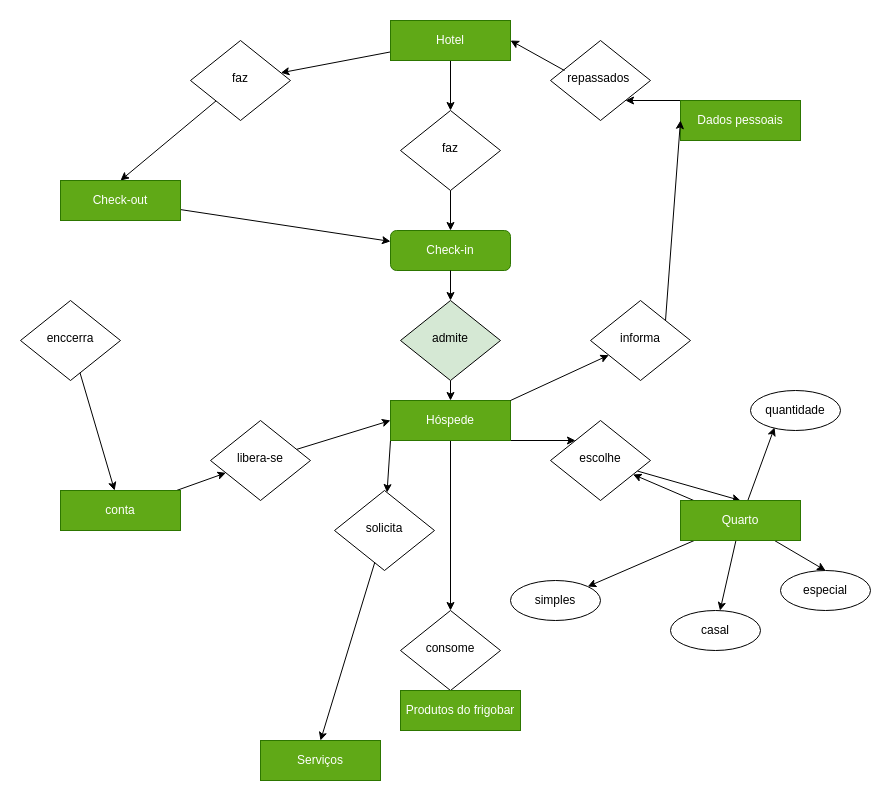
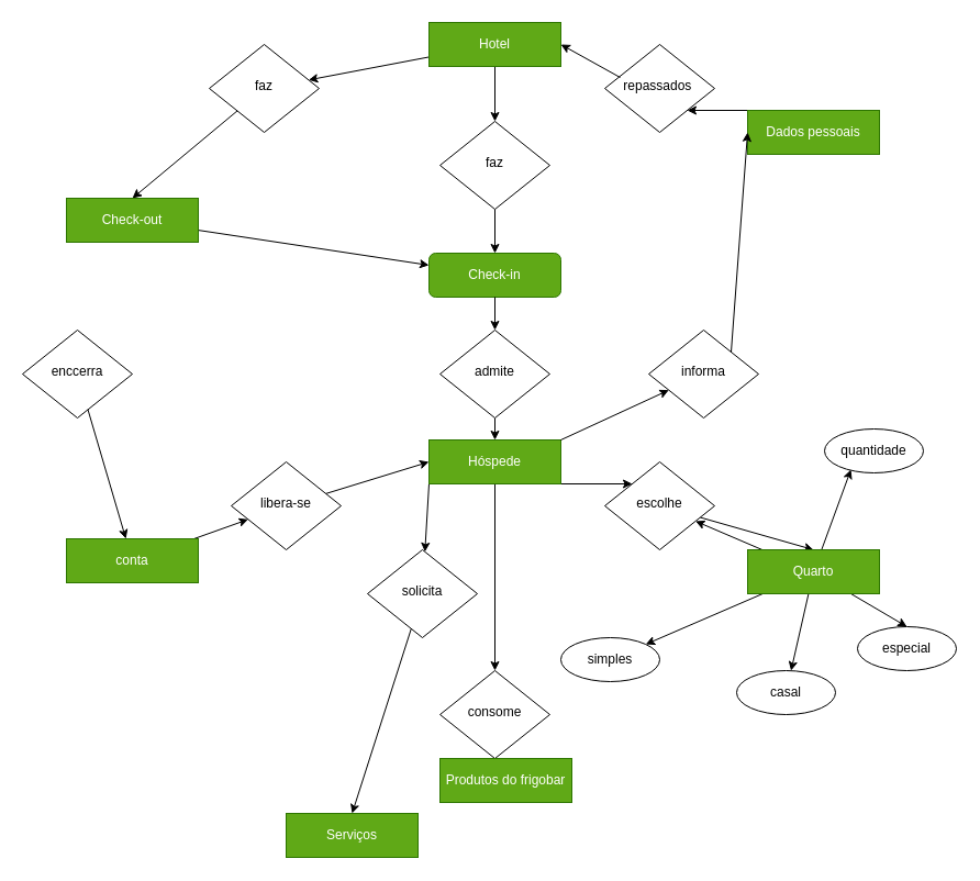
- <mxCell id="48" value="admite" style="rhombus;whiteSpace=wrap;html=1;shadow=0;fontFamily=Helvetica;fontSize=12;align=center;strokeWidth=1;spacing=6;spacingTop=-4;fillColor=#d5e8d4;" vertex="1" parent="1"><mxGeometry x="400" y="300" width="100" height="80" as="geometry" /></mxCell>
+ <mxCell id="48" value="admite" style="rhombus;whiteSpace=wrap;html=1;shadow=0;fontFamily=Helvetica;fontSize=12;align=center;strokeWidth=1;spacing=6;spacingTop=-4;" vertex="1" parent="1"><mxGeometry x="400" y="300" width="100" height="80" as="geometry" /></mxCell>
- <mxCell id="19" value="solicita" style="rhombus;whiteSpace=wrap;html=1;shadow=0;fontFamily=Helvetica;fontSize=12;align=center;strokeWidth=1;spacing=6;spacingTop=-4;" vertex="1" parent="1"><mxGeometry x="334" y="490" width="100" height="80" as="geometry" /></mxCell>
+ <mxCell id="19" value="solicita" style="rhombus;whiteSpace=wrap;html=1;shadow=0;fontFamily=Helvetica;fontSize=12;align=center;strokeWidth=1;spacing=6;spacingTop=-4;" vertex="1" parent="1"><mxGeometry x="334" y="500" width="100" height="80" as="geometry" /></mxCell>
